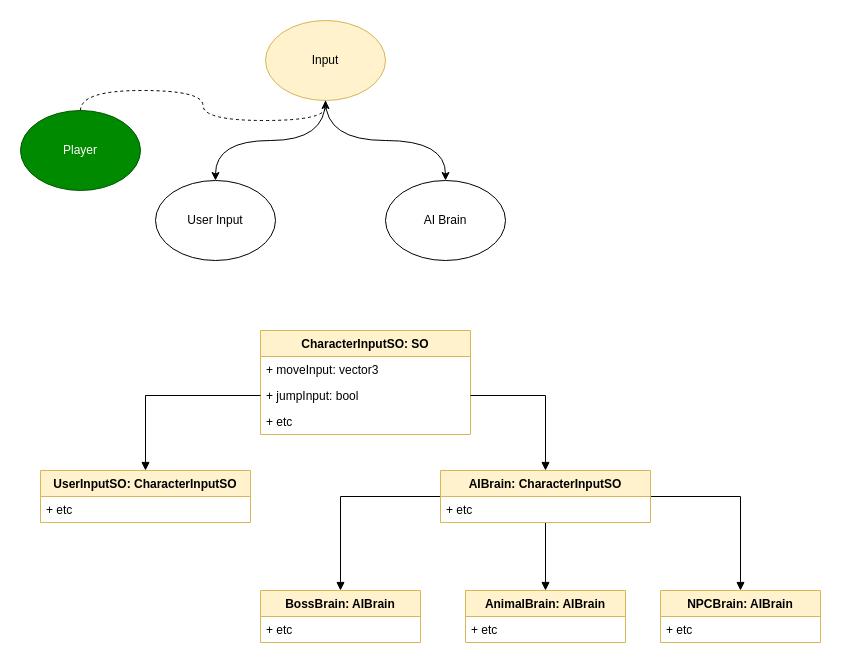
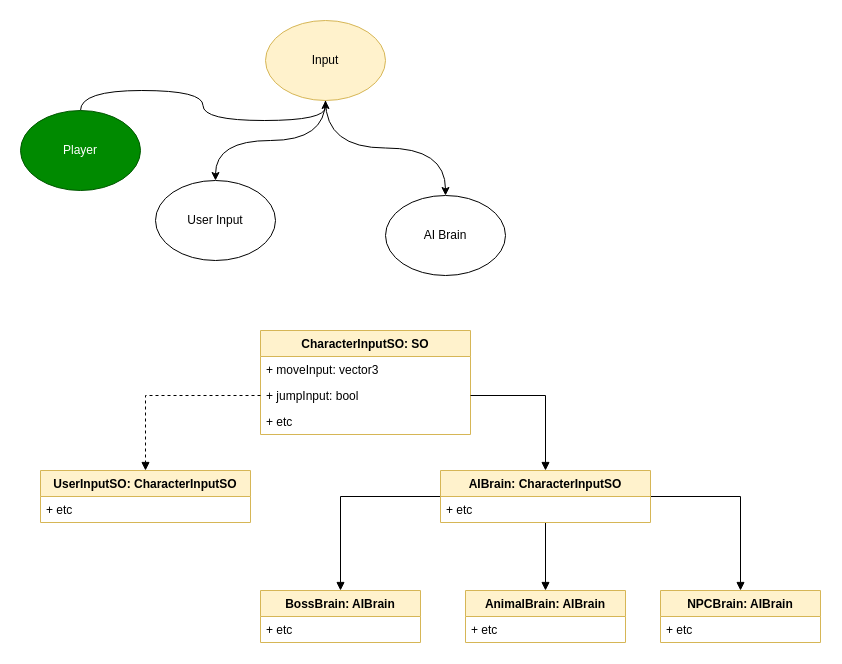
- <mxCell id="2" style="edgeStyle=orthogonalEdgeStyle;curved=1;orthogonalLoop=1;jettySize=auto;html=1;exitX=0.5;exitY=0;exitDx=0;exitDy=0;dashed=1;" parent="1" source="3" target="6" edge="1"><mxGeometry relative="1" as="geometry" /></mxCell>
+ <mxCell id="2" style="edgeStyle=orthogonalEdgeStyle;curved=1;orthogonalLoop=1;jettySize=auto;html=1;exitX=0.5;exitY=0;exitDx=0;exitDy=0;" parent="1" source="3" target="6" edge="1"><mxGeometry relative="1" as="geometry" /></mxCell>
- <mxCell id="8" value="AI Brain" style="ellipse;whiteSpace=wrap;html=1;" parent="1" vertex="1"><mxGeometry x="385" y="180" width="120" height="80" as="geometry" /></mxCell>
+ <mxCell id="8" value="AI Brain" style="ellipse;whiteSpace=wrap;html=1;" parent="1" vertex="1"><mxGeometry x="385" y="195" width="120" height="80" as="geometry" /></mxCell>
- <mxCell id="24" style="edgeStyle=orthogonalEdgeStyle;rounded=0;orthogonalLoop=1;jettySize=auto;html=1;entryX=0.5;entryY=0;entryDx=0;entryDy=0;endArrow=block;endFill=1;" parent="1" source="11" target="13" edge="1"><mxGeometry relative="1" as="geometry" /></mxCell>
+ <mxCell id="24" style="edgeStyle=orthogonalEdgeStyle;rounded=0;orthogonalLoop=1;jettySize=auto;html=1;entryX=0.5;entryY=0;entryDx=0;entryDy=0;endArrow=block;endFill=1;dashed=1;" parent="1" source="11" target="13" edge="1"><mxGeometry relative="1" as="geometry" /></mxCell>
